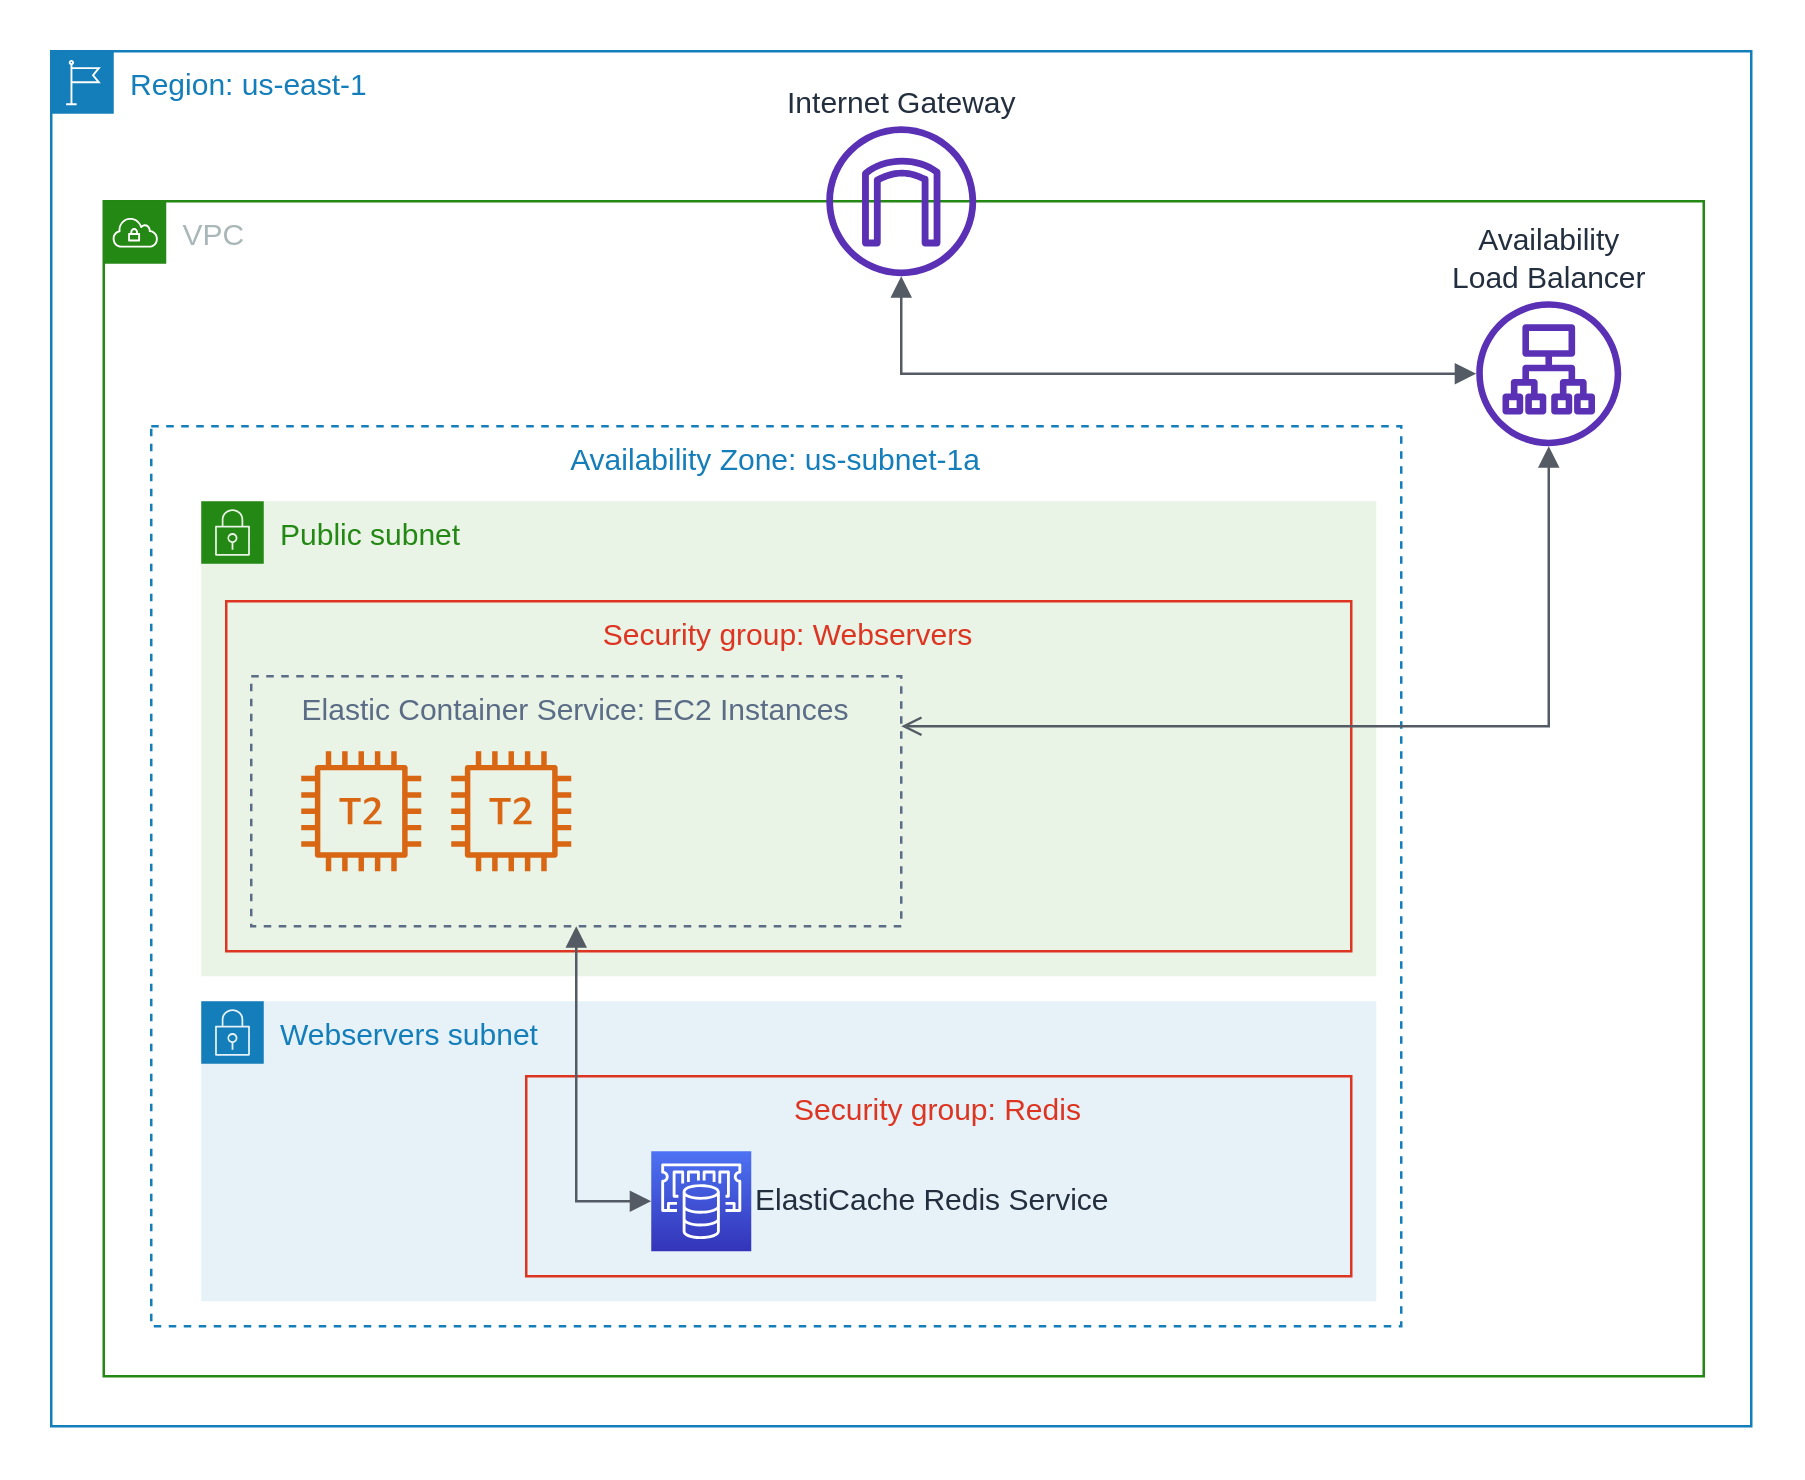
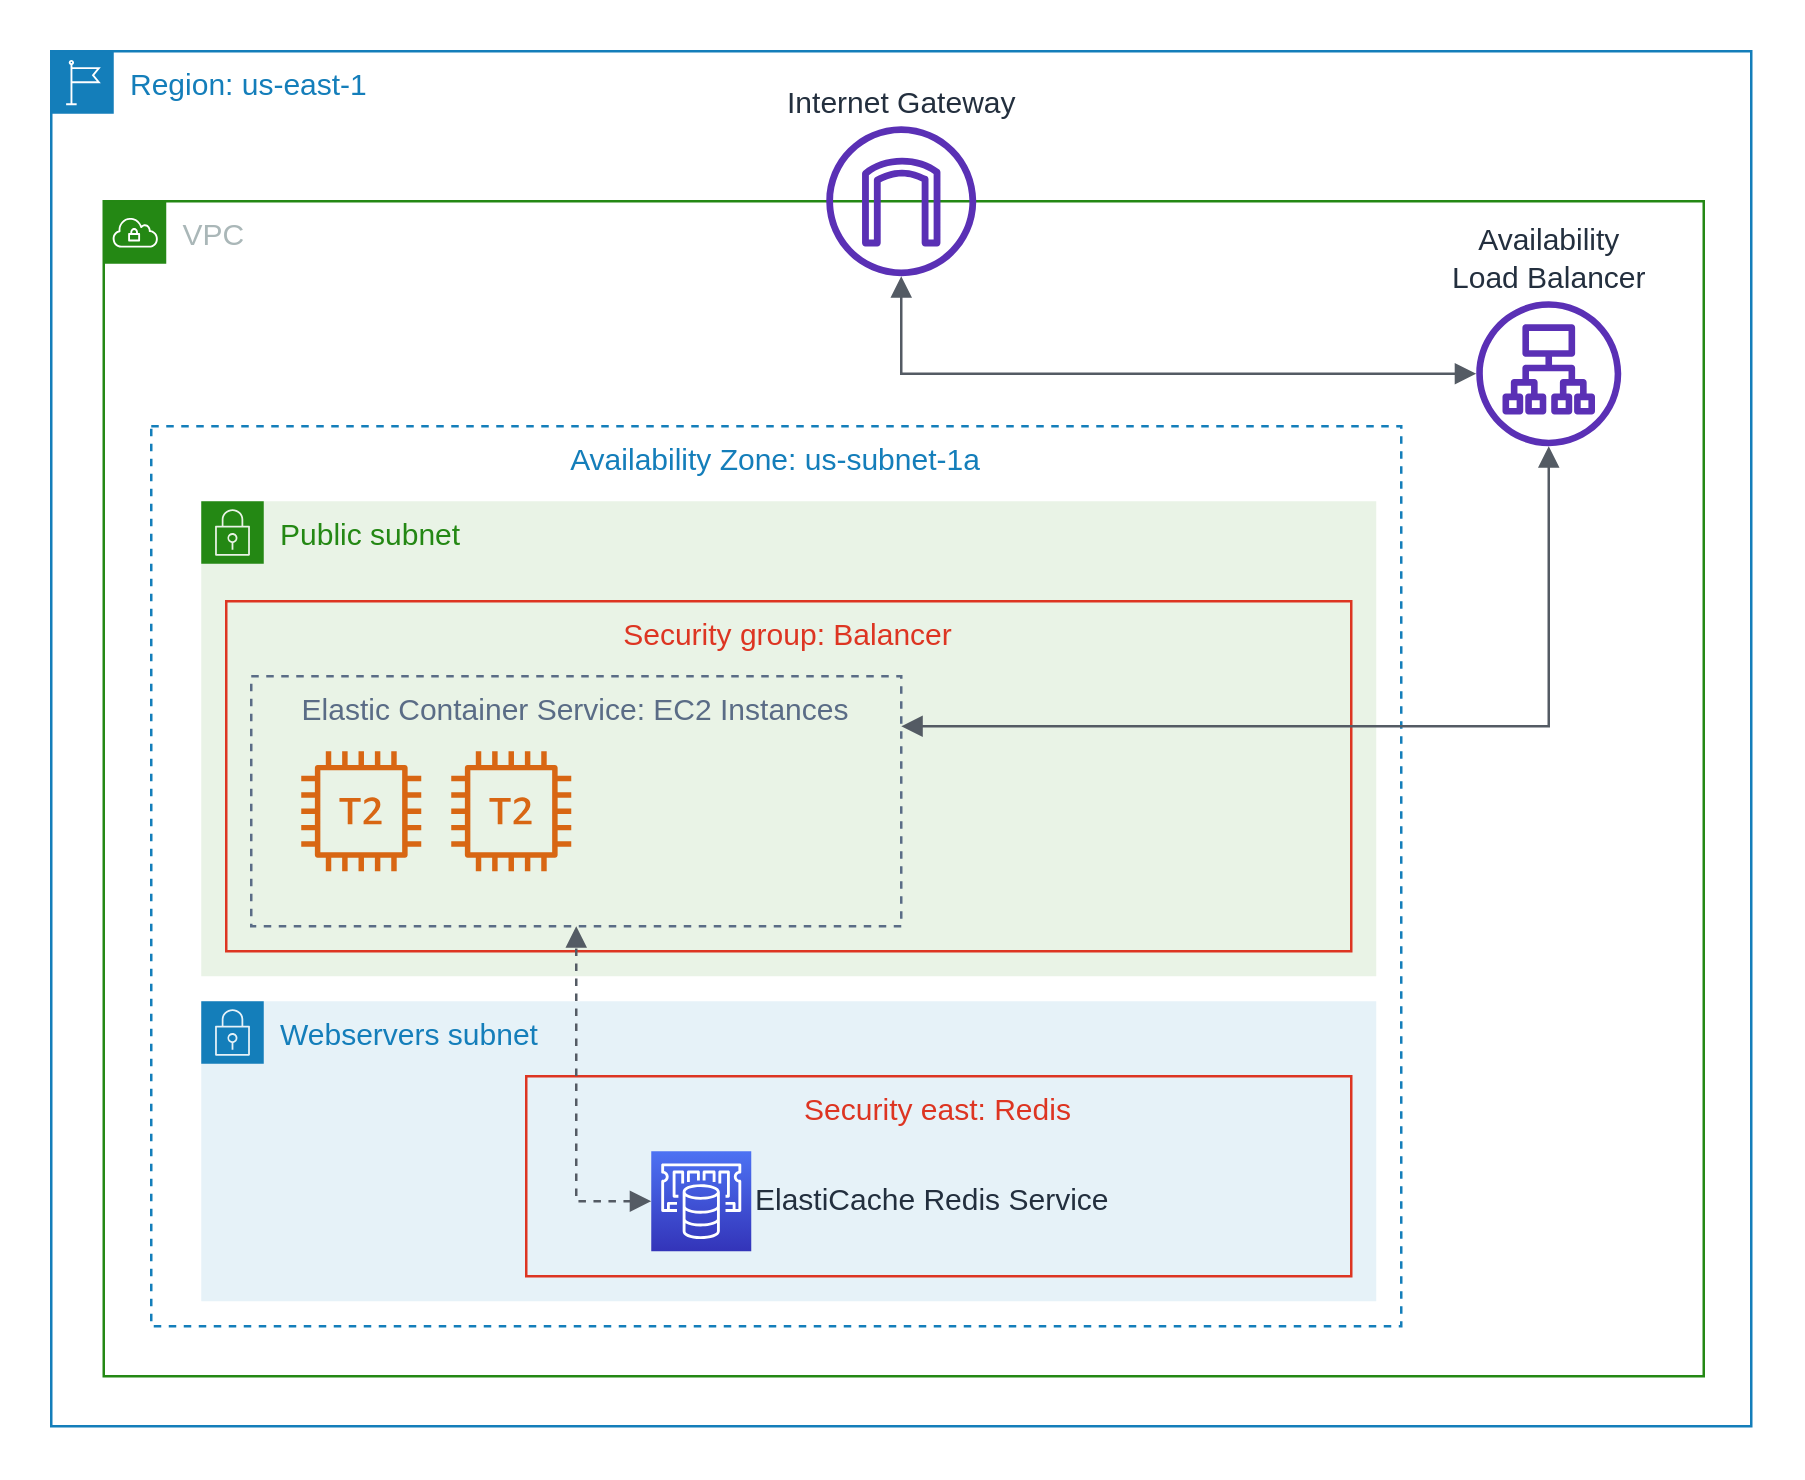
- <mxCell id="8" value="Security group: Webservers" style="fillColor=none;strokeColor=#DD3522;verticalAlign=top;fontStyle=0;fontColor=#DD3522;" vertex="1" parent="1"><mxGeometry x="90" y="240" width="450" height="140" as="geometry" /></mxCell>
+ <mxCell id="8" value="Security group: Balancer" style="fillColor=none;strokeColor=#DD3522;verticalAlign=top;fontStyle=0;fontColor=#DD3522;" vertex="1" parent="1"><mxGeometry x="90" y="240" width="450" height="140" as="geometry" /></mxCell>
- <mxCell id="16" value="" style="edgeStyle=orthogonalEdgeStyle;html=1;endArrow=open;elbow=vertical;startArrow=block;startFill=1;endFill=1;strokeColor=#545B64;rounded=0;" edge="1" parent="1" source="9" target="10"><mxGeometry width="100" relative="1" as="geometry"><mxPoint x="40" y="180" as="sourcePoint" /><mxPoint x="140" y="180" as="targetPoint" /><Array as="points"><mxPoint x="619" y="290" /></Array></mxGeometry></mxCell>
+ <mxCell id="16" value="" style="edgeStyle=orthogonalEdgeStyle;html=1;endArrow=block;elbow=vertical;startArrow=block;startFill=1;endFill=1;strokeColor=#545B64;rounded=0;" edge="1" parent="1" source="9" target="10"><mxGeometry width="100" relative="1" as="geometry"><mxPoint x="40" y="180" as="sourcePoint" /><mxPoint x="140" y="180" as="targetPoint" /><Array as="points"><mxPoint x="619" y="290" /></Array></mxGeometry></mxCell>
- <mxCell id="17" value="" style="edgeStyle=orthogonalEdgeStyle;html=1;endArrow=block;elbow=vertical;startArrow=block;startFill=1;endFill=1;strokeColor=#545B64;rounded=0;" edge="1" parent="1" source="13" target="10"><mxGeometry width="100" relative="1" as="geometry"><mxPoint x="40" y="180" as="sourcePoint" /><mxPoint x="140" y="180" as="targetPoint" /><Array as="points"><mxPoint x="230" y="480" /></Array></mxGeometry></mxCell>
+ <mxCell id="17" value="" style="edgeStyle=orthogonalEdgeStyle;html=1;endArrow=block;elbow=vertical;startArrow=block;startFill=1;endFill=1;strokeColor=#545B64;rounded=0;dashed=1;" edge="1" parent="1" source="13" target="10"><mxGeometry width="100" relative="1" as="geometry"><mxPoint x="40" y="180" as="sourcePoint" /><mxPoint x="140" y="180" as="targetPoint" /><Array as="points"><mxPoint x="230" y="480" /></Array></mxGeometry></mxCell>
- <mxCell id="7" value="Security group: Redis" style="fillColor=none;strokeColor=#DD3522;verticalAlign=top;fontStyle=0;fontColor=#DD3522;" vertex="1" parent="1"><mxGeometry x="210" y="430" width="330" height="80" as="geometry" /></mxCell>
+ <mxCell id="7" value="Security east: Redis" style="fillColor=none;strokeColor=#DD3522;verticalAlign=top;fontStyle=0;fontColor=#DD3522;" vertex="1" parent="1"><mxGeometry x="210" y="430" width="330" height="80" as="geometry" /></mxCell>
